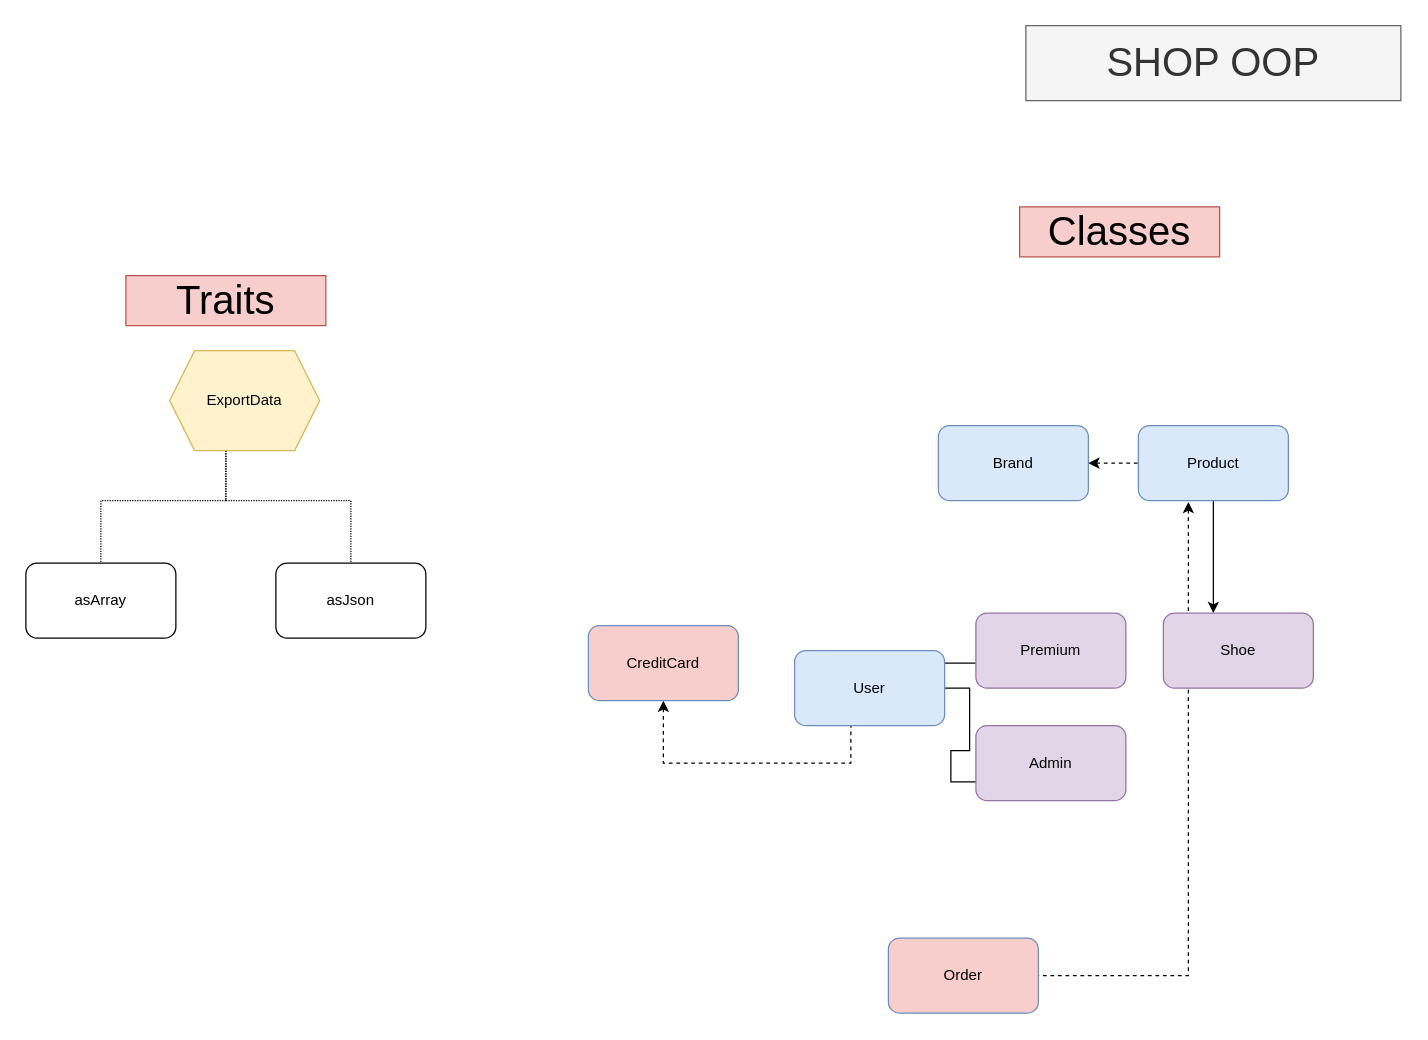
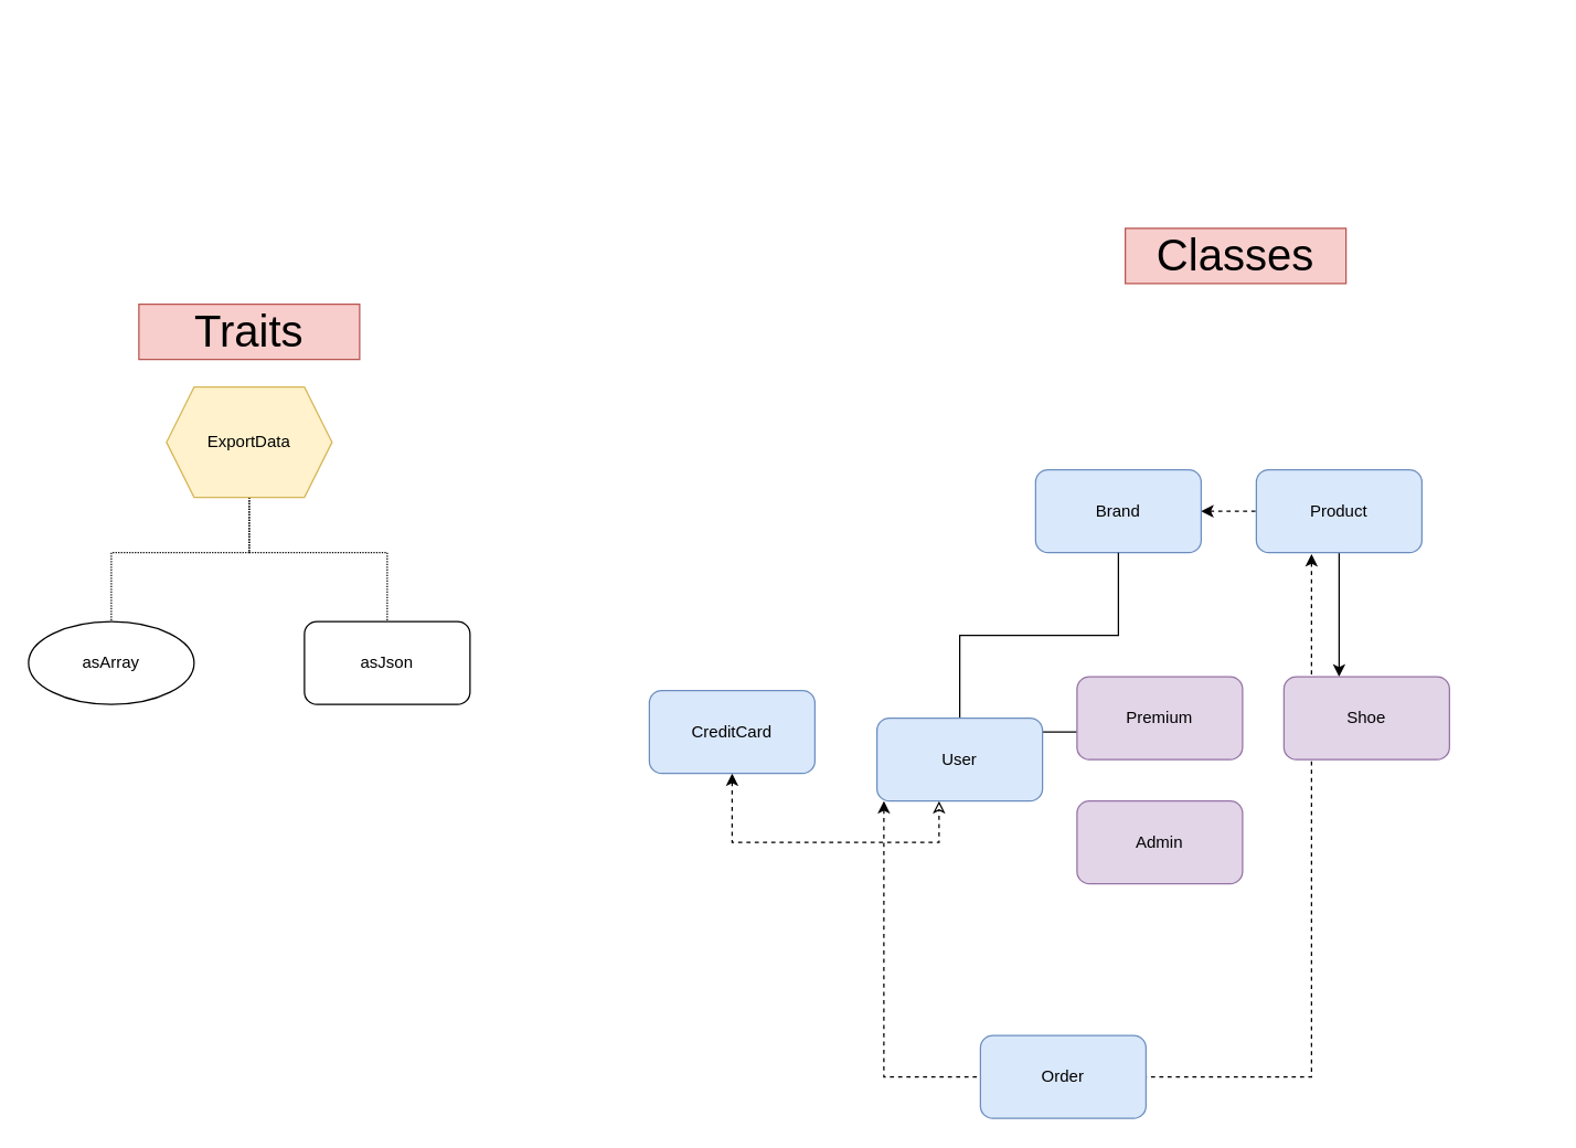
- <mxCell id="2" value="SHOP OOP" style="rounded=0;whiteSpace=wrap;html=1;fillColor=#f5f5f5;fontColor=#333333;strokeColor=#666666;fontSize=32;" vertex="1" parent="1"><mxGeometry x="820" y="20" width="300" height="60" as="geometry" /></mxCell>
- <mxCell id="18" value="ExportData" style="shape=hexagon;perimeter=hexagonPerimeter2;whiteSpace=wrap;html=1;fixedSize=1;fillColor=#fff2cc;strokeColor=#d6b656;" vertex="1" parent="1"><mxGeometry x="135" y="280" width="120" height="80" as="geometry" /></mxCell>
+ <mxCell id="18" value="ExportData" style="shape=hexagon;perimeter=hexagonPerimeter2;whiteSpace=wrap;html=1;fixedSize=1;fillColor=#fff2cc;strokeColor=#d6b656;" vertex="1" parent="1"><mxGeometry x="120" y="280" width="120" height="80" as="geometry" /></mxCell>
- <mxCell id="19" value="asArray" style="rounded=1;whiteSpace=wrap;html=1;" vertex="1" parent="1"><mxGeometry x="20" y="450" width="120" height="60" as="geometry" /></mxCell>
+ <mxCell id="19" value="asArray" style="ellipse;whiteSpace=wrap;html=1;" vertex="1" parent="1"><mxGeometry x="20" y="450" width="120" height="60" as="geometry" /></mxCell>
- <mxCell id="10" value="CreditCard" style="rounded=1;whiteSpace=wrap;html=1;fillColor=#f8cecc;strokeColor=#6c8ebf;" vertex="1" parent="1"><mxGeometry x="470" y="500" width="120" height="60" as="geometry" /></mxCell>
+ <mxCell id="10" value="CreditCard" style="rounded=1;whiteSpace=wrap;html=1;fillColor=#dae8fc;strokeColor=#6c8ebf;" vertex="1" parent="1"><mxGeometry x="470" y="500" width="120" height="60" as="geometry" /></mxCell>
- <mxCell id="9" style="edgeStyle=orthogonalEdgeStyle;rounded=0;orthogonalLoop=1;jettySize=auto;html=1;dashed=1;startArrow=classic;startFill=1;endArrow=none;endFill=0;" edge="1" parent="1" source="10" target="14"><mxGeometry relative="1" as="geometry"><Array as="points"><mxPoint x="530" y="610" /><mxPoint x="680" y="610" /></Array></mxGeometry></mxCell>
+ <mxCell id="9" style="edgeStyle=orthogonalEdgeStyle;rounded=0;orthogonalLoop=1;jettySize=auto;html=1;dashed=1;startArrow=classic;startFill=1;endArrow=classic;endFill=0;" edge="1" parent="1" source="10" target="14"><mxGeometry relative="1" as="geometry"><Array as="points"><mxPoint x="530" y="610" /><mxPoint x="680" y="610" /></Array></mxGeometry></mxCell>
- <mxCell id="13" style="edgeStyle=orthogonalEdgeStyle;rounded=0;orthogonalLoop=1;jettySize=auto;html=1;entryX=0;entryY=0.75;entryDx=0;entryDy=0;fontSize=32;startArrow=none;startFill=0;endArrow=none;endFill=0;" edge="1" parent="1" source="14" target="24"><mxGeometry relative="1" as="geometry" /></mxCell>
+ <mxCell id="13" style="edgeStyle=orthogonalEdgeStyle;rounded=0;orthogonalLoop=1;jettySize=auto;html=1;fontSize=32;startArrow=none;startFill=0;endArrow=none;endFill=0;" edge="1" parent="1" source="14" target="8"><mxGeometry relative="1" as="geometry" /></mxCell>
+ <mxCell id="11" style="edgeStyle=orthogonalEdgeStyle;rounded=0;orthogonalLoop=1;jettySize=auto;html=1;dashed=1;startArrow=classic;startFill=1;endArrow=none;endFill=0;" edge="1" parent="1" source="14" target="15"><mxGeometry relative="1" as="geometry"><Array as="points"><mxPoint x="640" y="780" /></Array></mxGeometry></mxCell>
- <mxCell id="15" value="Order" style="rounded=1;whiteSpace=wrap;html=1;fillColor=#f8cecc;strokeColor=#6c8ebf;" vertex="1" parent="1"><mxGeometry x="710" y="750" width="120" height="60" as="geometry" /></mxCell>
+ <mxCell id="15" value="Order" style="rounded=1;whiteSpace=wrap;html=1;fillColor=#dae8fc;strokeColor=#6c8ebf;" vertex="1" parent="1"><mxGeometry x="710" y="750" width="120" height="60" as="geometry" /></mxCell>
